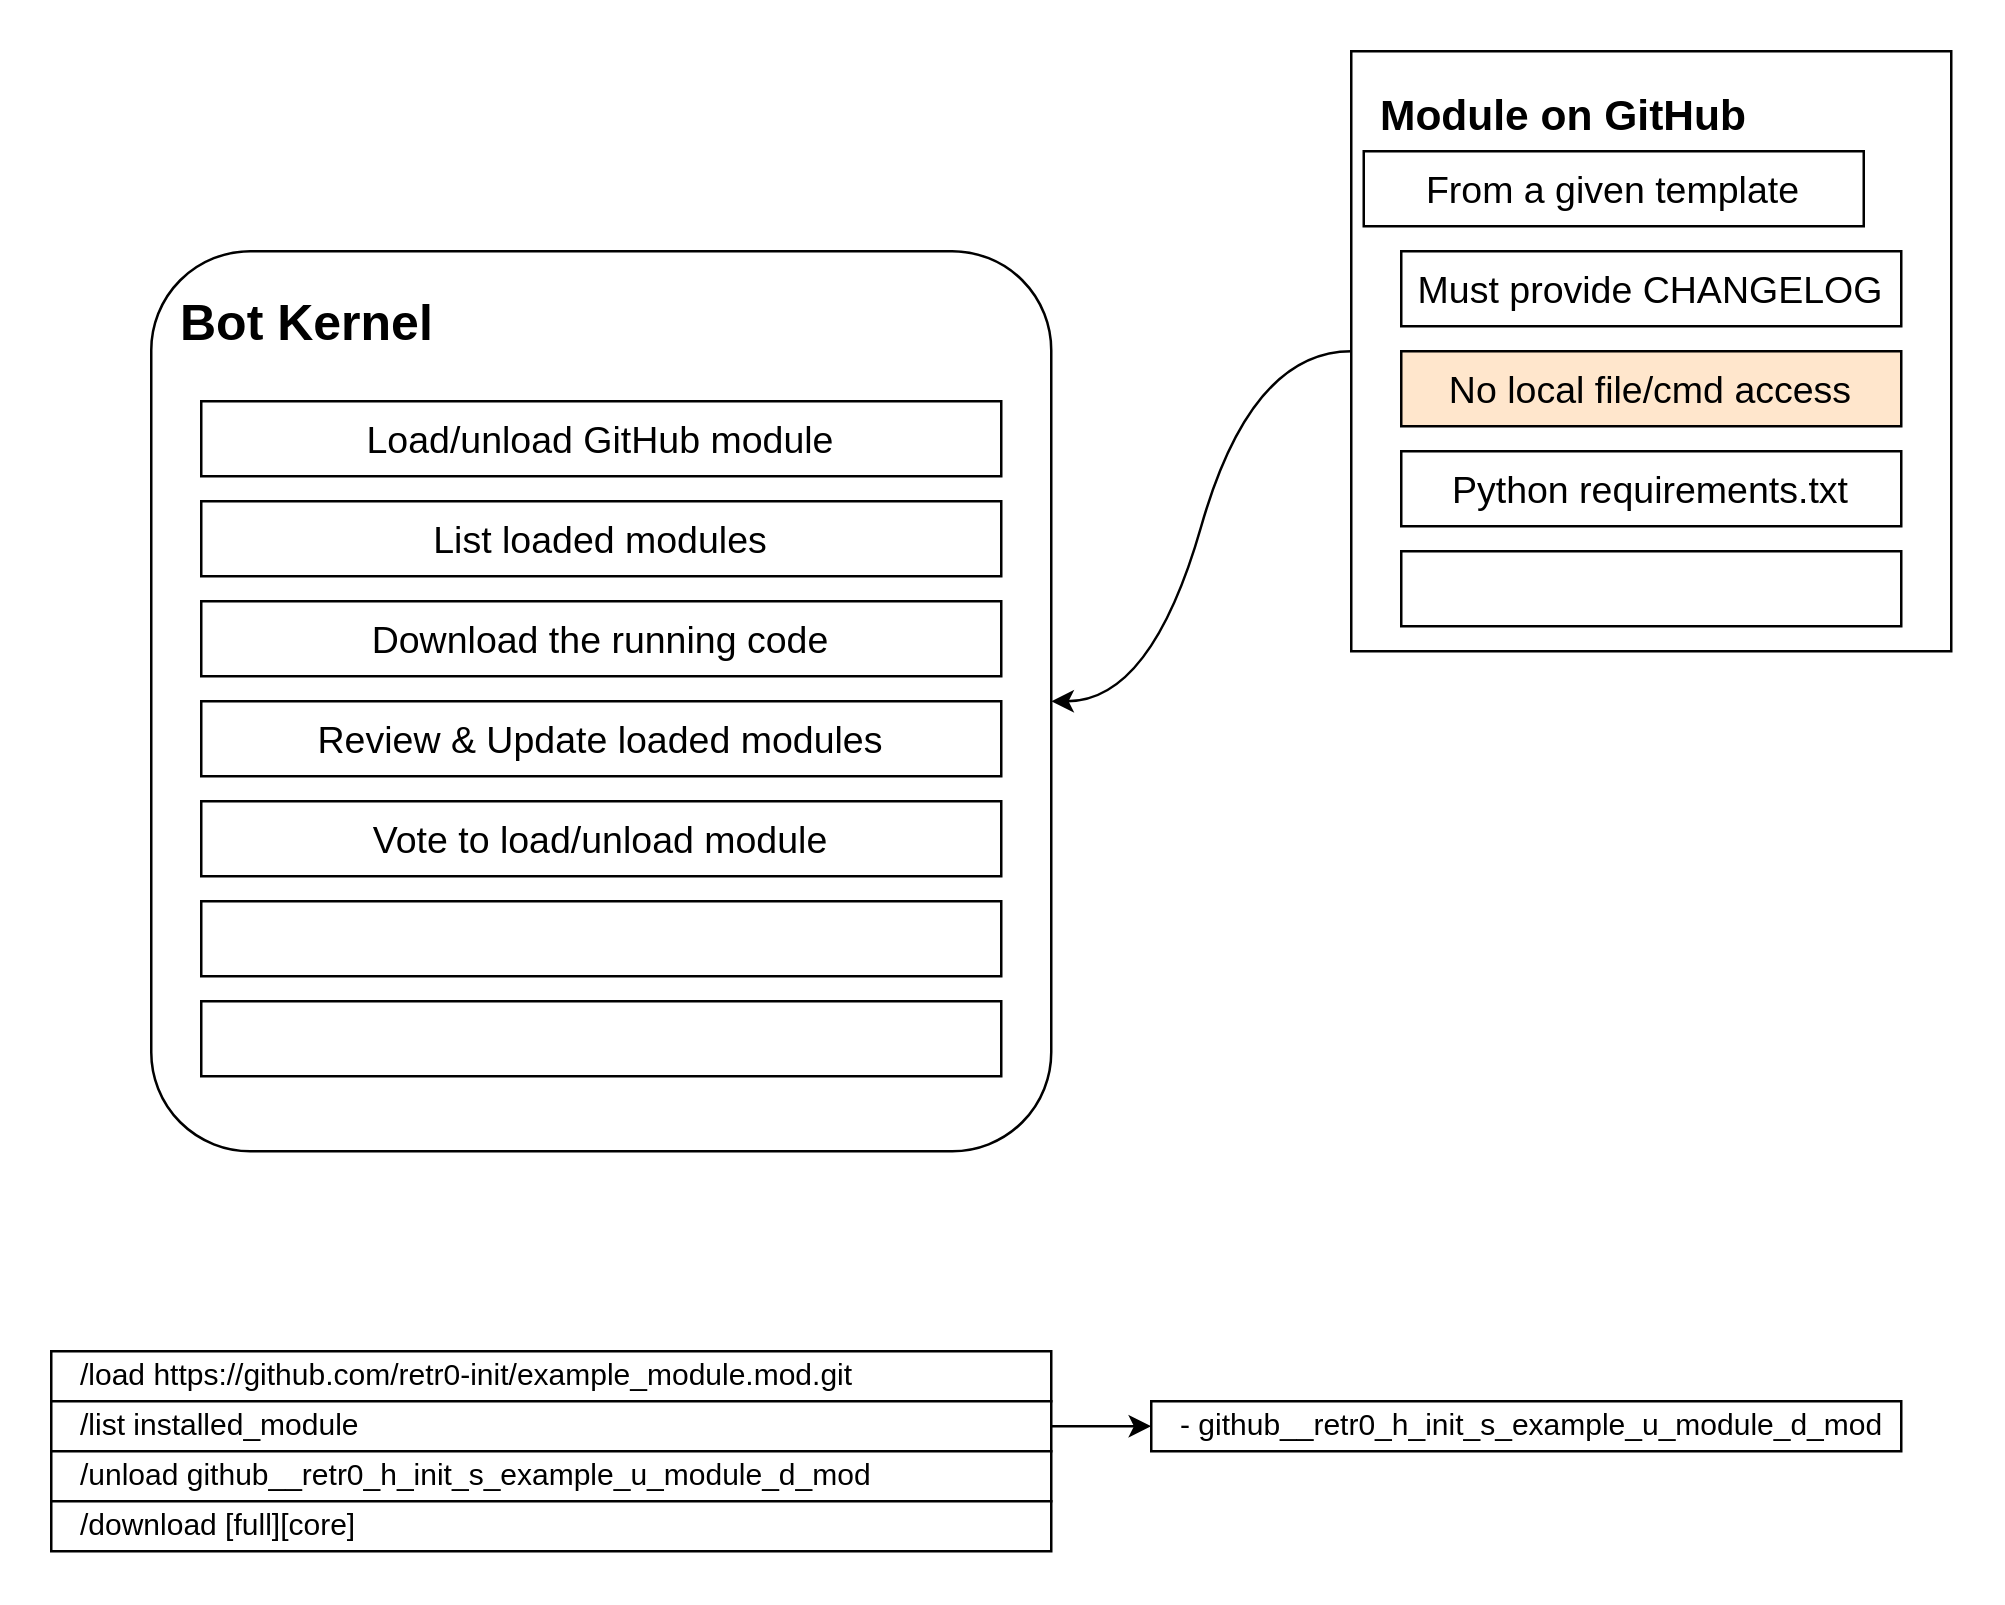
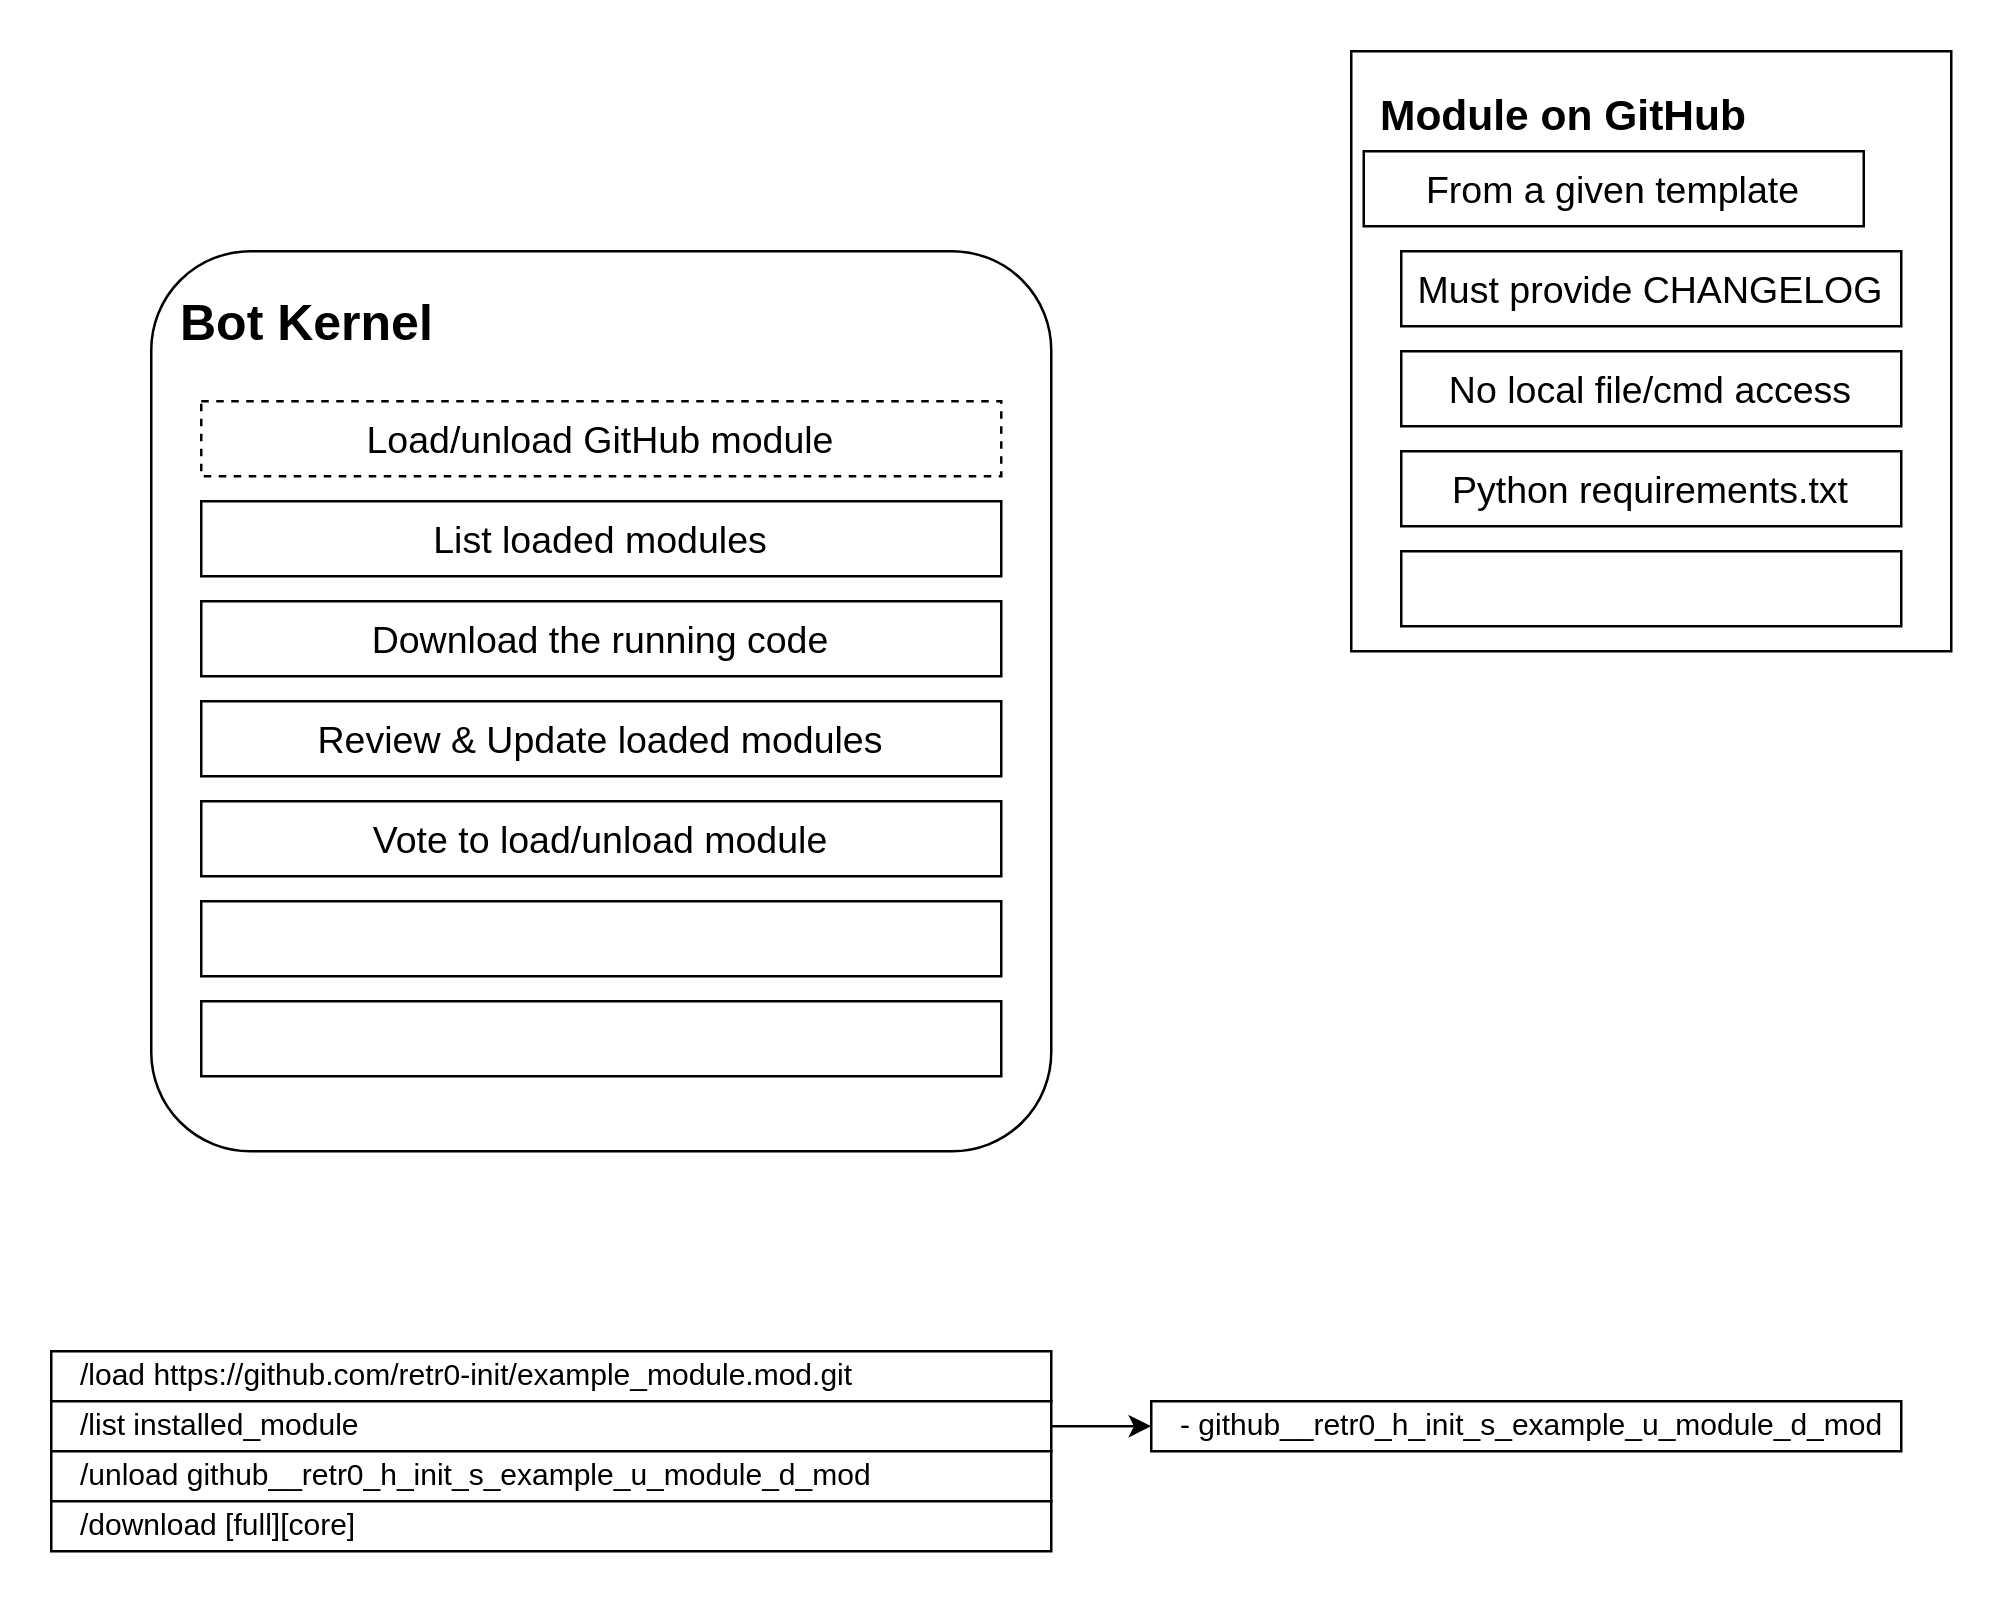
- <mxCell id="14" value="No local file/cmd access" style="rounded=0;whiteSpace=wrap;html=1;fontSize=15;fillColor=#ffe6cc;" parent="1" vertex="1"><mxGeometry x="560" y="140" width="200" height="30" as="geometry" /></mxCell>
+ <mxCell id="14" value="No local file/cmd access" style="rounded=0;whiteSpace=wrap;html=1;fontSize=15;" parent="1" vertex="1"><mxGeometry x="560" y="140" width="200" height="30" as="geometry" /></mxCell>
- <mxCell id="4" value="Load/unload GitHub module" style="rounded=0;whiteSpace=wrap;html=1;fontSize=15;" parent="1" vertex="1"><mxGeometry x="80" y="160" width="320" height="30" as="geometry" /></mxCell>
+ <mxCell id="4" value="Load/unload GitHub module" style="rounded=0;whiteSpace=wrap;html=1;fontSize=15;dashed=1;" parent="1" vertex="1"><mxGeometry x="80" y="160" width="320" height="30" as="geometry" /></mxCell>
- <mxCell id="22" value="" style="curved=1;endArrow=classic;html=1;rounded=0;entryX=1;entryY=0.5;entryDx=0;entryDy=0;exitX=0;exitY=0.5;exitDx=0;exitDy=0;" parent="1" source="3" target="2" edge="1"><mxGeometry width="50" height="50" relative="1" as="geometry"><mxPoint x="560" y="280" as="sourcePoint" /><mxPoint x="500" y="170" as="targetPoint" /><Array as="points"><mxPoint x="500" y="140" /><mxPoint x="460" y="280" /></Array></mxGeometry></mxCell>
